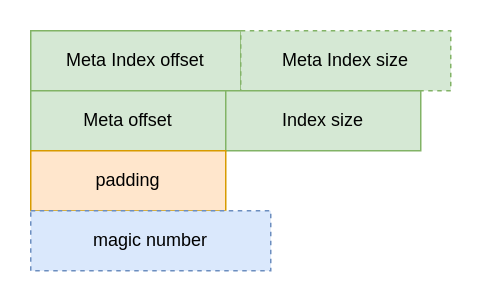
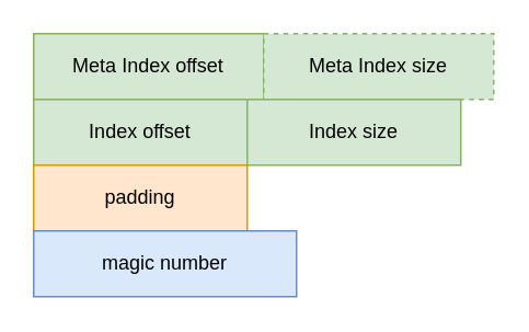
- <mxCell id="4" value="Meta offset" style="rounded=0;whiteSpace=wrap;html=1;fillColor=#d5e8d4;strokeColor=#82b366;" parent="1" vertex="1"><mxGeometry x="20" y="60" width="130" height="40" as="geometry" /></mxCell>
+ <mxCell id="4" value="Index offset" style="rounded=0;whiteSpace=wrap;html=1;fillColor=#d5e8d4;strokeColor=#82b366;" parent="1" vertex="1"><mxGeometry x="20" y="60" width="130" height="40" as="geometry" /></mxCell>
- <mxCell id="7" value="magic number" style="rounded=0;whiteSpace=wrap;html=1;fillColor=#dae8fc;strokeColor=#6c8ebf;dashed=1;" parent="1" vertex="1"><mxGeometry x="20" y="140" width="160" height="40" as="geometry" /></mxCell>
+ <mxCell id="7" value="magic number" style="rounded=0;whiteSpace=wrap;html=1;fillColor=#dae8fc;strokeColor=#6c8ebf;" parent="1" vertex="1"><mxGeometry x="20" y="140" width="160" height="40" as="geometry" /></mxCell>
